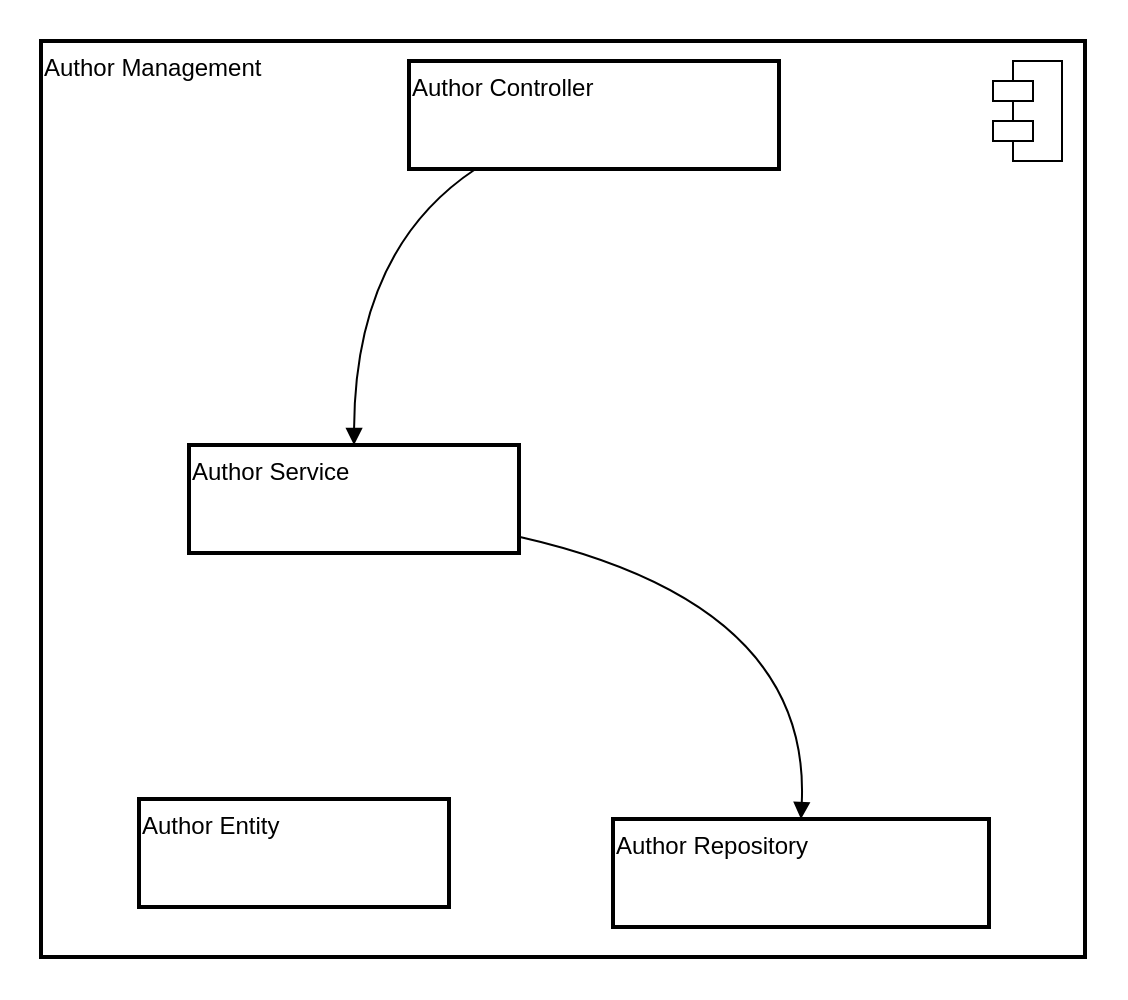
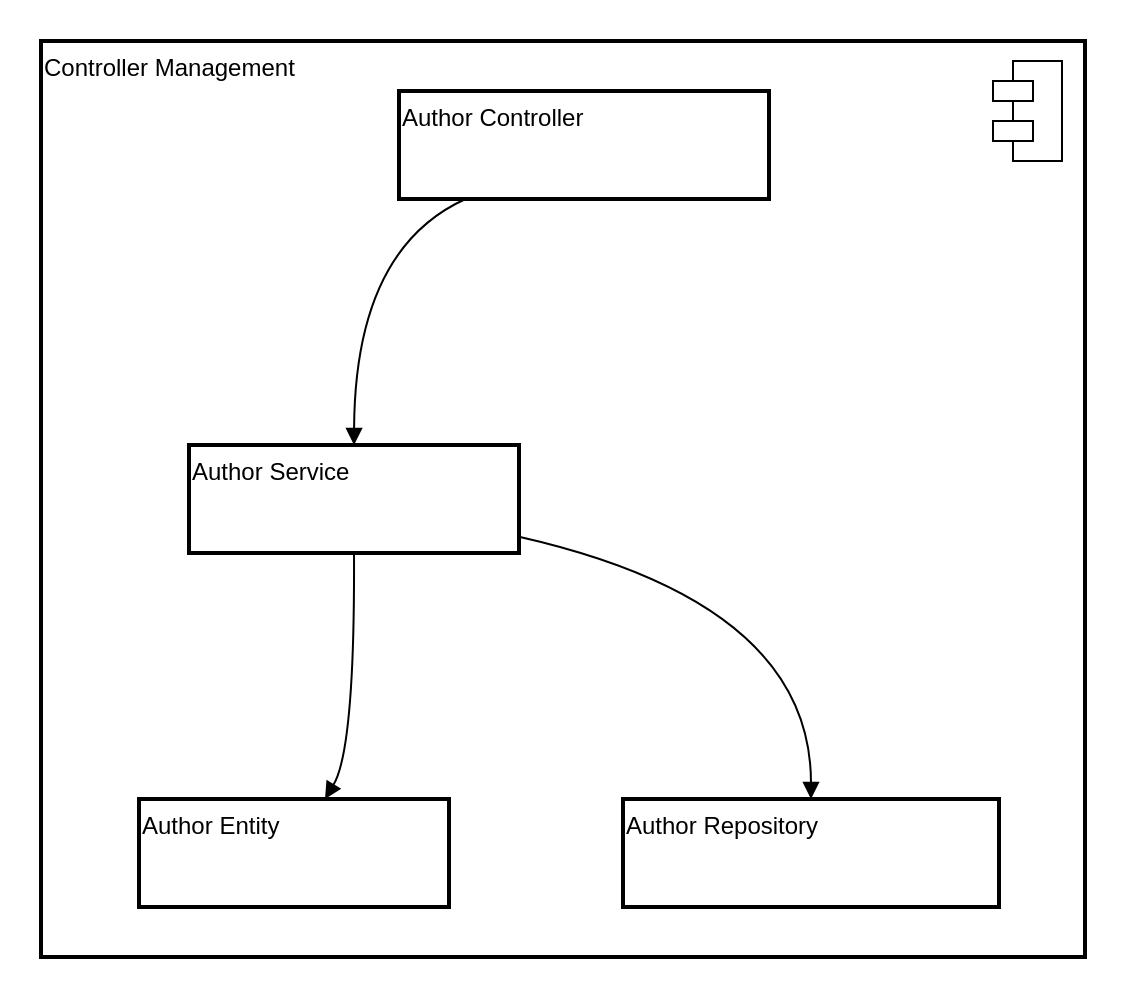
- <mxCell id="2" value="Author Management" style="whiteSpace=wrap;strokeWidth=2;align=left;verticalAlign=top;" vertex="1" parent="1"><mxGeometry x="20" y="20" width="522" height="458" as="geometry" /></mxCell>
+ <mxCell id="2" value="Controller Management" style="whiteSpace=wrap;strokeWidth=2;align=left;verticalAlign=top;" vertex="1" parent="1"><mxGeometry x="20" y="20" width="522" height="458" as="geometry" /></mxCell>
- <mxCell id="3" value="Author Controller" style="whiteSpace=wrap;strokeWidth=2;align=left;verticalAlign=top;" vertex="1" parent="1"><mxGeometry x="204" y="30" width="185" height="54" as="geometry" /></mxCell>
+ <mxCell id="3" value="Author Controller" style="whiteSpace=wrap;strokeWidth=2;align=left;verticalAlign=top;" vertex="1" parent="1"><mxGeometry x="199" y="45" width="185" height="54" as="geometry" /></mxCell>
+ <mxCell id="8" value="" style="curved=1;startArrow=none;endArrow=block;exitX=0.5;exitY=1;entryX=0.6;entryY=0;rounded=0;align=left;verticalAlign=top;" edge="1" parent="1" source="4" target="5"><mxGeometry relative="1" as="geometry"><Array as="points"><mxPoint x="177" y="374" /></Array></mxGeometry></mxCell>
- <mxCell id="6" value="Author Repository" style="whiteSpace=wrap;strokeWidth=2;align=left;verticalAlign=top;" vertex="1" parent="1"><mxGeometry x="306" y="409" width="188" height="54" as="geometry" /></mxCell>
+ <mxCell id="6" value="Author Repository" style="whiteSpace=wrap;strokeWidth=2;align=left;verticalAlign=top;" vertex="1" parent="1"><mxGeometry x="311" y="399" width="188" height="54" as="geometry" /></mxCell>
